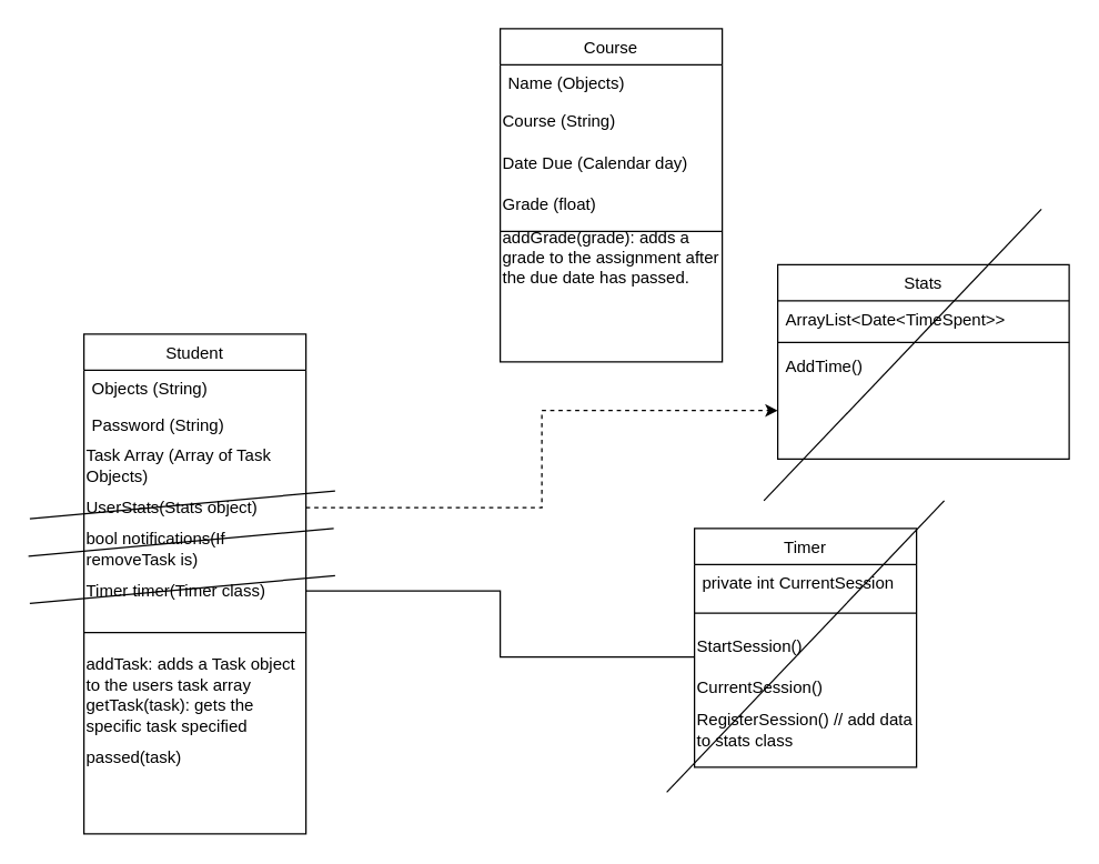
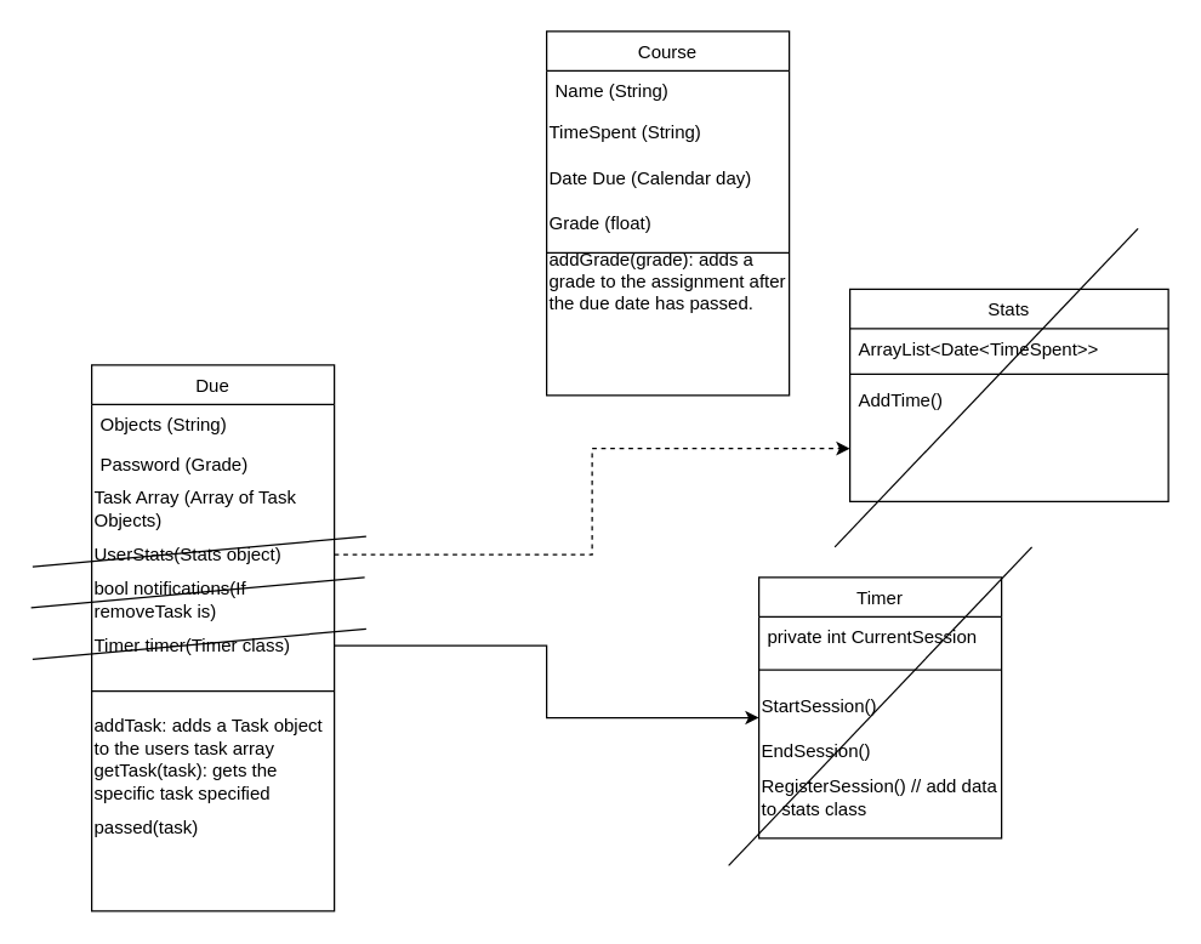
- <mxCell id="24" value="Name (Objects)&#10;" style="text;align=left;verticalAlign=top;spacingLeft=4;spacingRight=4;overflow=hidden;rotatable=0;points=[[0,0.5],[1,0.5]];portConstraint=eastwest;" parent="23" vertex="1"><mxGeometry y="26" width="160" height="26" as="geometry" /></mxCell>
+ <mxCell id="24" value="Name (String)&#10;" style="text;align=left;verticalAlign=top;spacingLeft=4;spacingRight=4;overflow=hidden;rotatable=0;points=[[0,0.5],[1,0.5]];portConstraint=eastwest;" parent="23" vertex="1"><mxGeometry y="26" width="160" height="26" as="geometry" /></mxCell>
- <mxCell id="25" value="Course (String)" style="text;html=1;strokeColor=none;fillColor=none;align=left;verticalAlign=middle;whiteSpace=wrap;rounded=0;" parent="23" vertex="1"><mxGeometry y="52" width="160" height="30" as="geometry" /></mxCell>
+ <mxCell id="25" value="TimeSpent (String)" style="text;html=1;strokeColor=none;fillColor=none;align=left;verticalAlign=middle;whiteSpace=wrap;rounded=0;" parent="23" vertex="1"><mxGeometry y="52" width="160" height="30" as="geometry" /></mxCell>
- <mxCell id="2" value="Student" style="swimlane;fontStyle=0;align=center;verticalAlign=top;childLayout=stackLayout;horizontal=1;startSize=26;horizontalStack=0;resizeParent=1;resizeLast=0;collapsible=1;marginBottom=0;rounded=0;shadow=0;strokeWidth=1;" parent="1" vertex="1"><mxGeometry x="60" y="240" width="160" height="360" as="geometry"><mxRectangle x="130" y="380" width="160" height="26" as="alternateBounds" /></mxGeometry></mxCell>
+ <mxCell id="2" value="Due" style="swimlane;fontStyle=0;align=center;verticalAlign=top;childLayout=stackLayout;horizontal=1;startSize=26;horizontalStack=0;resizeParent=1;resizeLast=0;collapsible=1;marginBottom=0;rounded=0;shadow=0;strokeWidth=1;" parent="1" vertex="1"><mxGeometry x="60" y="240" width="160" height="360" as="geometry"><mxRectangle x="130" y="380" width="160" height="26" as="alternateBounds" /></mxGeometry></mxCell>
- <mxCell id="4" value="Password (String)&#10;" style="text;align=left;verticalAlign=top;spacingLeft=4;spacingRight=4;overflow=hidden;rotatable=0;points=[[0,0.5],[1,0.5]];portConstraint=eastwest;rounded=0;shadow=0;html=0;" parent="2" vertex="1"><mxGeometry y="52" width="160" height="28" as="geometry" /></mxCell>
+ <mxCell id="4" value="Password (Grade)&#10;" style="text;align=left;verticalAlign=top;spacingLeft=4;spacingRight=4;overflow=hidden;rotatable=0;points=[[0,0.5],[1,0.5]];portConstraint=eastwest;rounded=0;shadow=0;html=0;" parent="2" vertex="1"><mxGeometry y="52" width="160" height="28" as="geometry" /></mxCell>
- <mxCell id="31" style="edgeStyle=orthogonalEdgeStyle;rounded=0;orthogonalLoop=1;jettySize=auto;html=1;entryX=0;entryY=0.75;entryDx=0;entryDy=0;endArrow=none;" parent="1" source="8" target="20" edge="1"><mxGeometry relative="1" as="geometry" /></mxCell>
+ <mxCell id="31" style="edgeStyle=orthogonalEdgeStyle;rounded=0;orthogonalLoop=1;jettySize=auto;html=1;entryX=0;entryY=0.75;entryDx=0;entryDy=0;" parent="1" source="8" target="20" edge="1"><mxGeometry relative="1" as="geometry" /></mxCell>
- <mxCell id="21" value="CurrentSession()" style="text;html=1;strokeColor=none;fillColor=none;align=left;verticalAlign=middle;whiteSpace=wrap;rounded=0;" parent="17" vertex="1"><mxGeometry y="100" width="160" height="30" as="geometry" /></mxCell>
+ <mxCell id="21" value="EndSession()" style="text;html=1;strokeColor=none;fillColor=none;align=left;verticalAlign=middle;whiteSpace=wrap;rounded=0;" parent="17" vertex="1"><mxGeometry y="100" width="160" height="30" as="geometry" /></mxCell>
